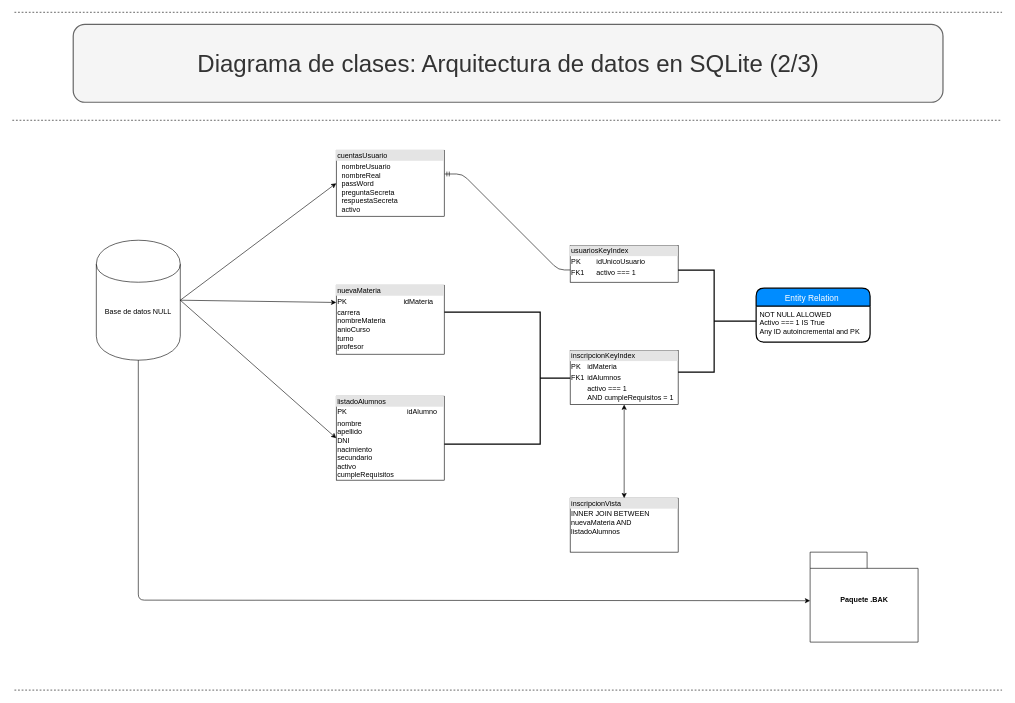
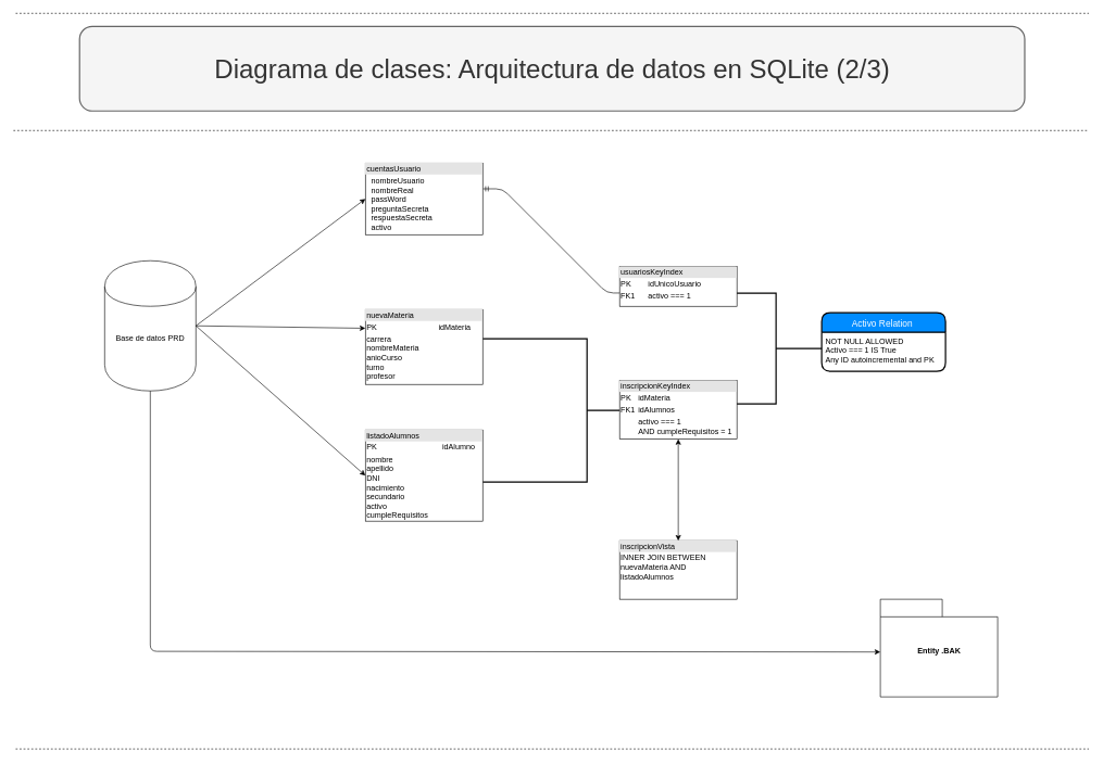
- <mxCell id="8" value="Entity Relation " style="swimlane;childLayout=stackLayout;horizontal=1;startSize=30;horizontalStack=0;fillColor=#008cff;fontColor=#FFFFFF;rounded=1;fontSize=14;fontStyle=0;strokeWidth=2;resizeParent=0;resizeLast=1;shadow=0;dashed=0;align=center;" parent="1" vertex="1"><mxGeometry x="1260" y="480" width="190" height="90" as="geometry" /></mxCell>
+ <mxCell id="8" value="Activo Relation " style="swimlane;childLayout=stackLayout;horizontal=1;startSize=30;horizontalStack=0;fillColor=#008cff;fontColor=#FFFFFF;rounded=1;fontSize=14;fontStyle=0;strokeWidth=2;resizeParent=0;resizeLast=1;shadow=0;dashed=0;align=center;" parent="1" vertex="1"><mxGeometry x="1260" y="480" width="190" height="90" as="geometry" /></mxCell>
- <mxCell id="13" value="Base de datos NULL" style="shape=cylinder;whiteSpace=wrap;html=1;boundedLbl=1;backgroundOutline=1;" parent="1" vertex="1"><mxGeometry x="160" y="400" width="140" height="200" as="geometry" /></mxCell>
+ <mxCell id="13" value="Base de datos PRD" style="shape=cylinder;whiteSpace=wrap;html=1;boundedLbl=1;backgroundOutline=1;" parent="1" vertex="1"><mxGeometry x="160" y="400" width="140" height="200" as="geometry" /></mxCell>
- <mxCell id="18" value="&lt;blockquote style=&quot;text-align: justify&quot;&gt;Paquete .BAK&lt;/blockquote&gt;" style="shape=folder;fontStyle=1;spacingTop=10;tabWidth=95;tabHeight=27;tabPosition=left;html=1;" parent="1" vertex="1"><mxGeometry x="1350" y="920" width="180" height="150" as="geometry" /></mxCell>
+ <mxCell id="18" value="&lt;blockquote style=&quot;text-align: justify&quot;&gt;Entity .BAK&lt;/blockquote&gt;" style="shape=folder;fontStyle=1;spacingTop=10;tabWidth=95;tabHeight=27;tabPosition=left;html=1;" parent="1" vertex="1"><mxGeometry x="1350" y="920" width="180" height="150" as="geometry" /></mxCell>
